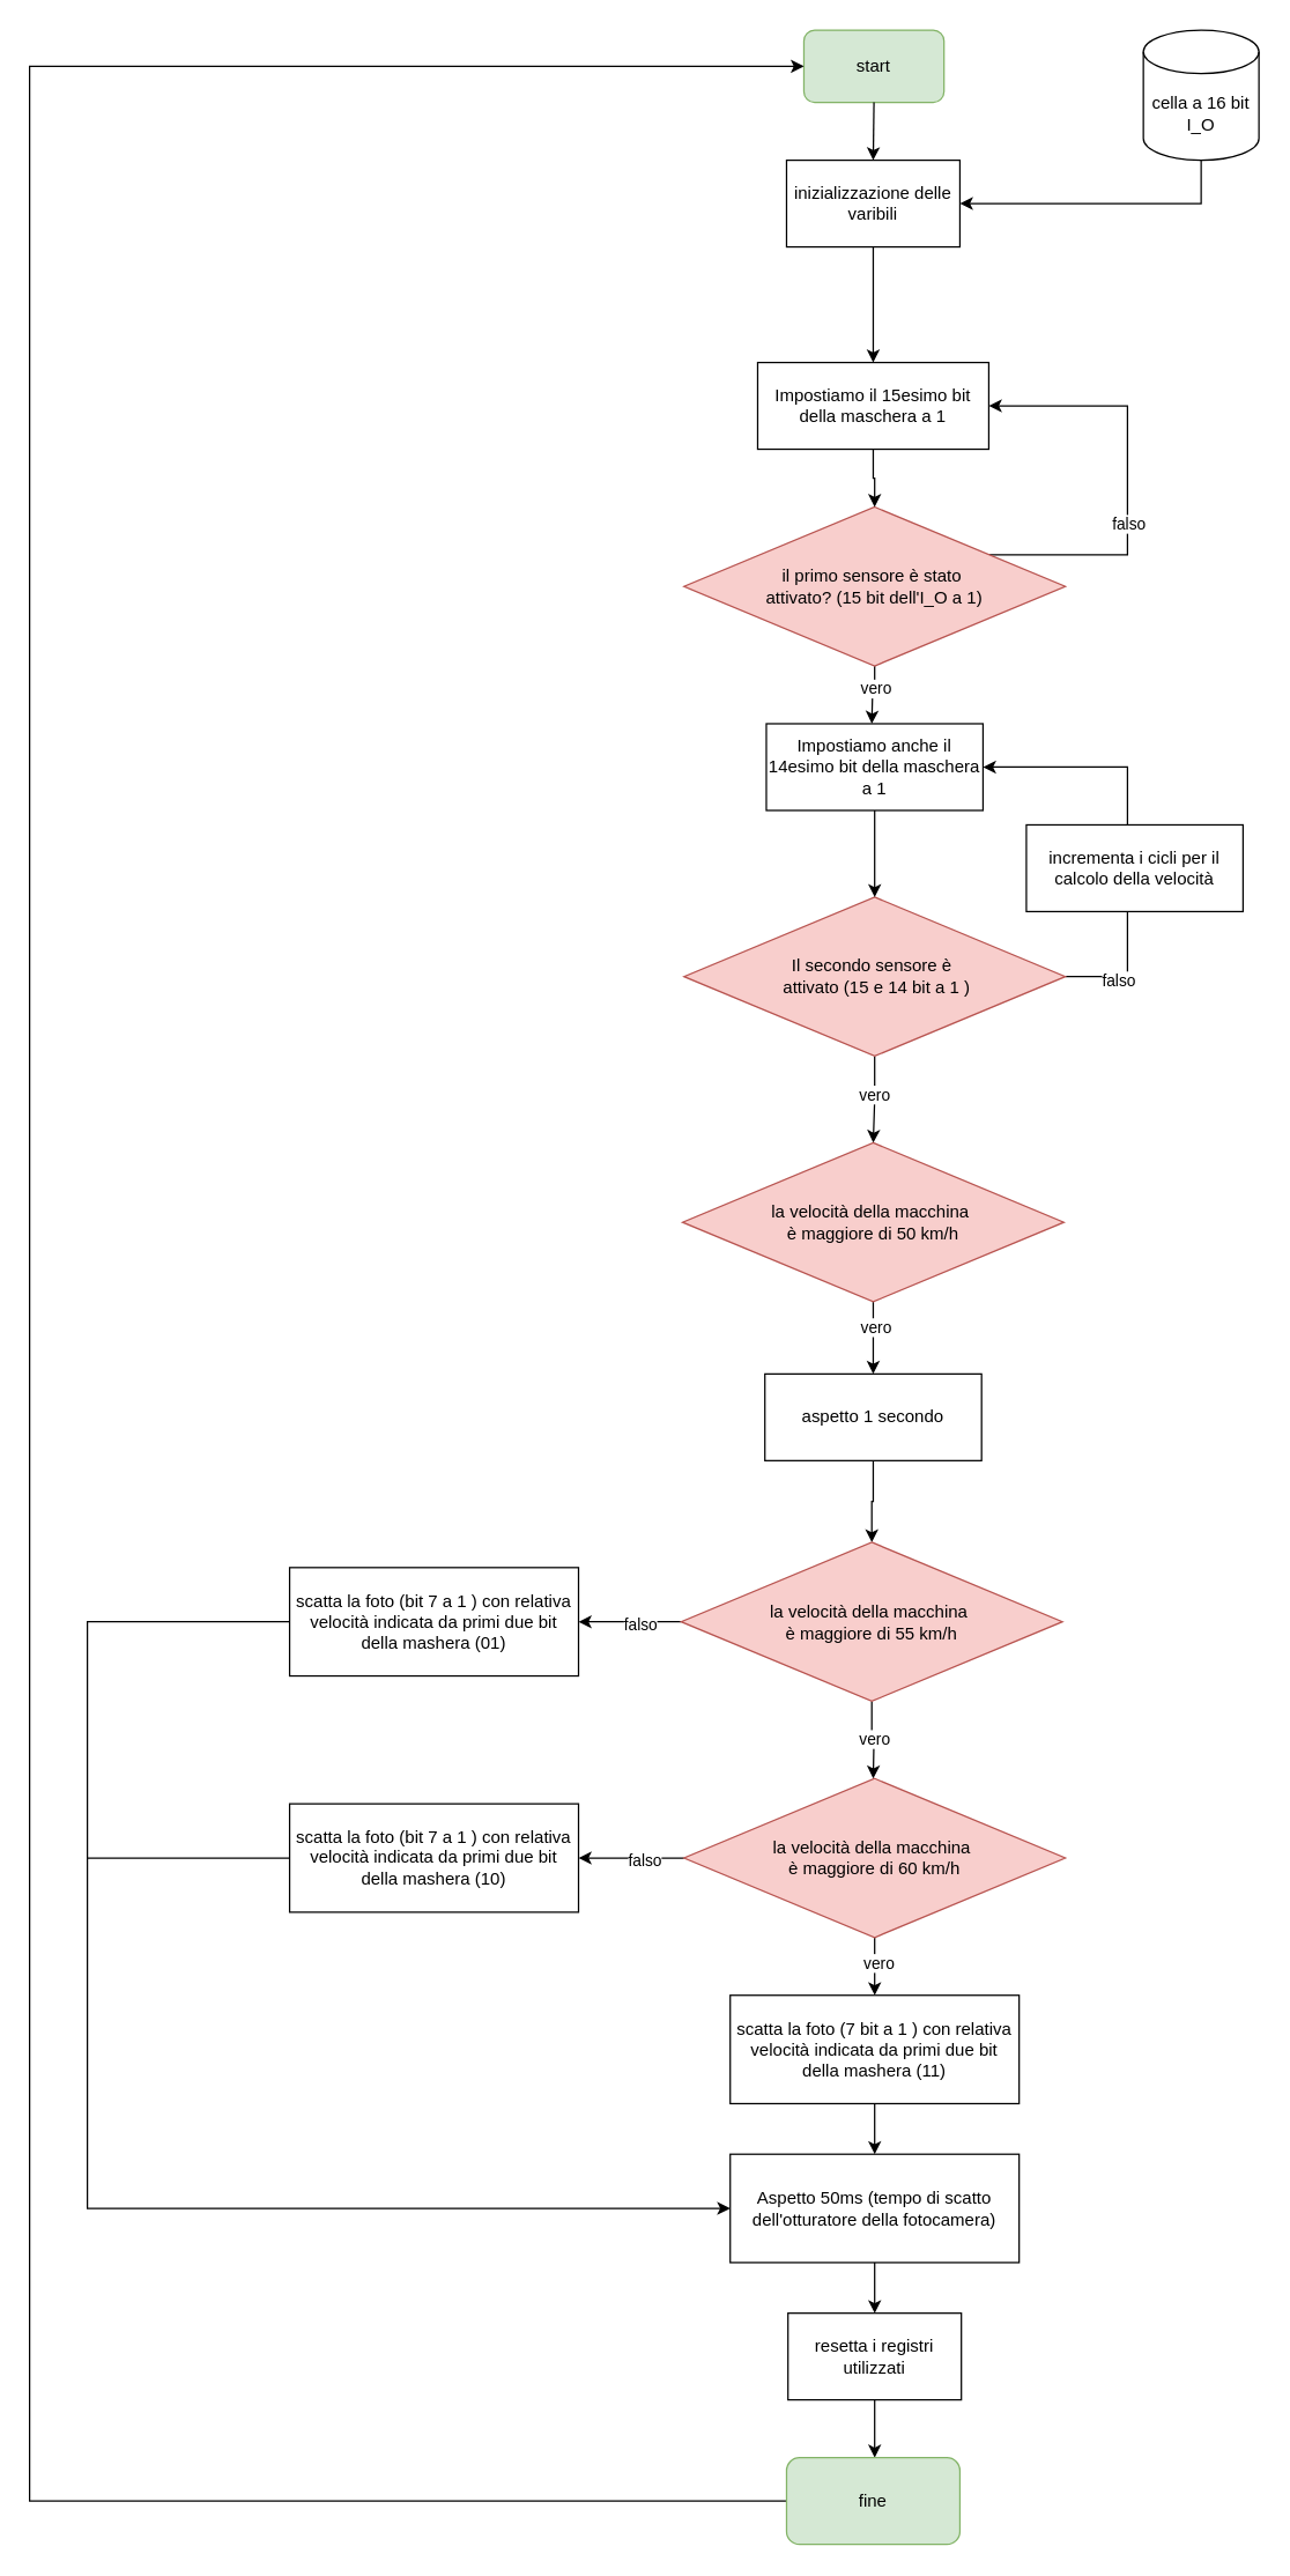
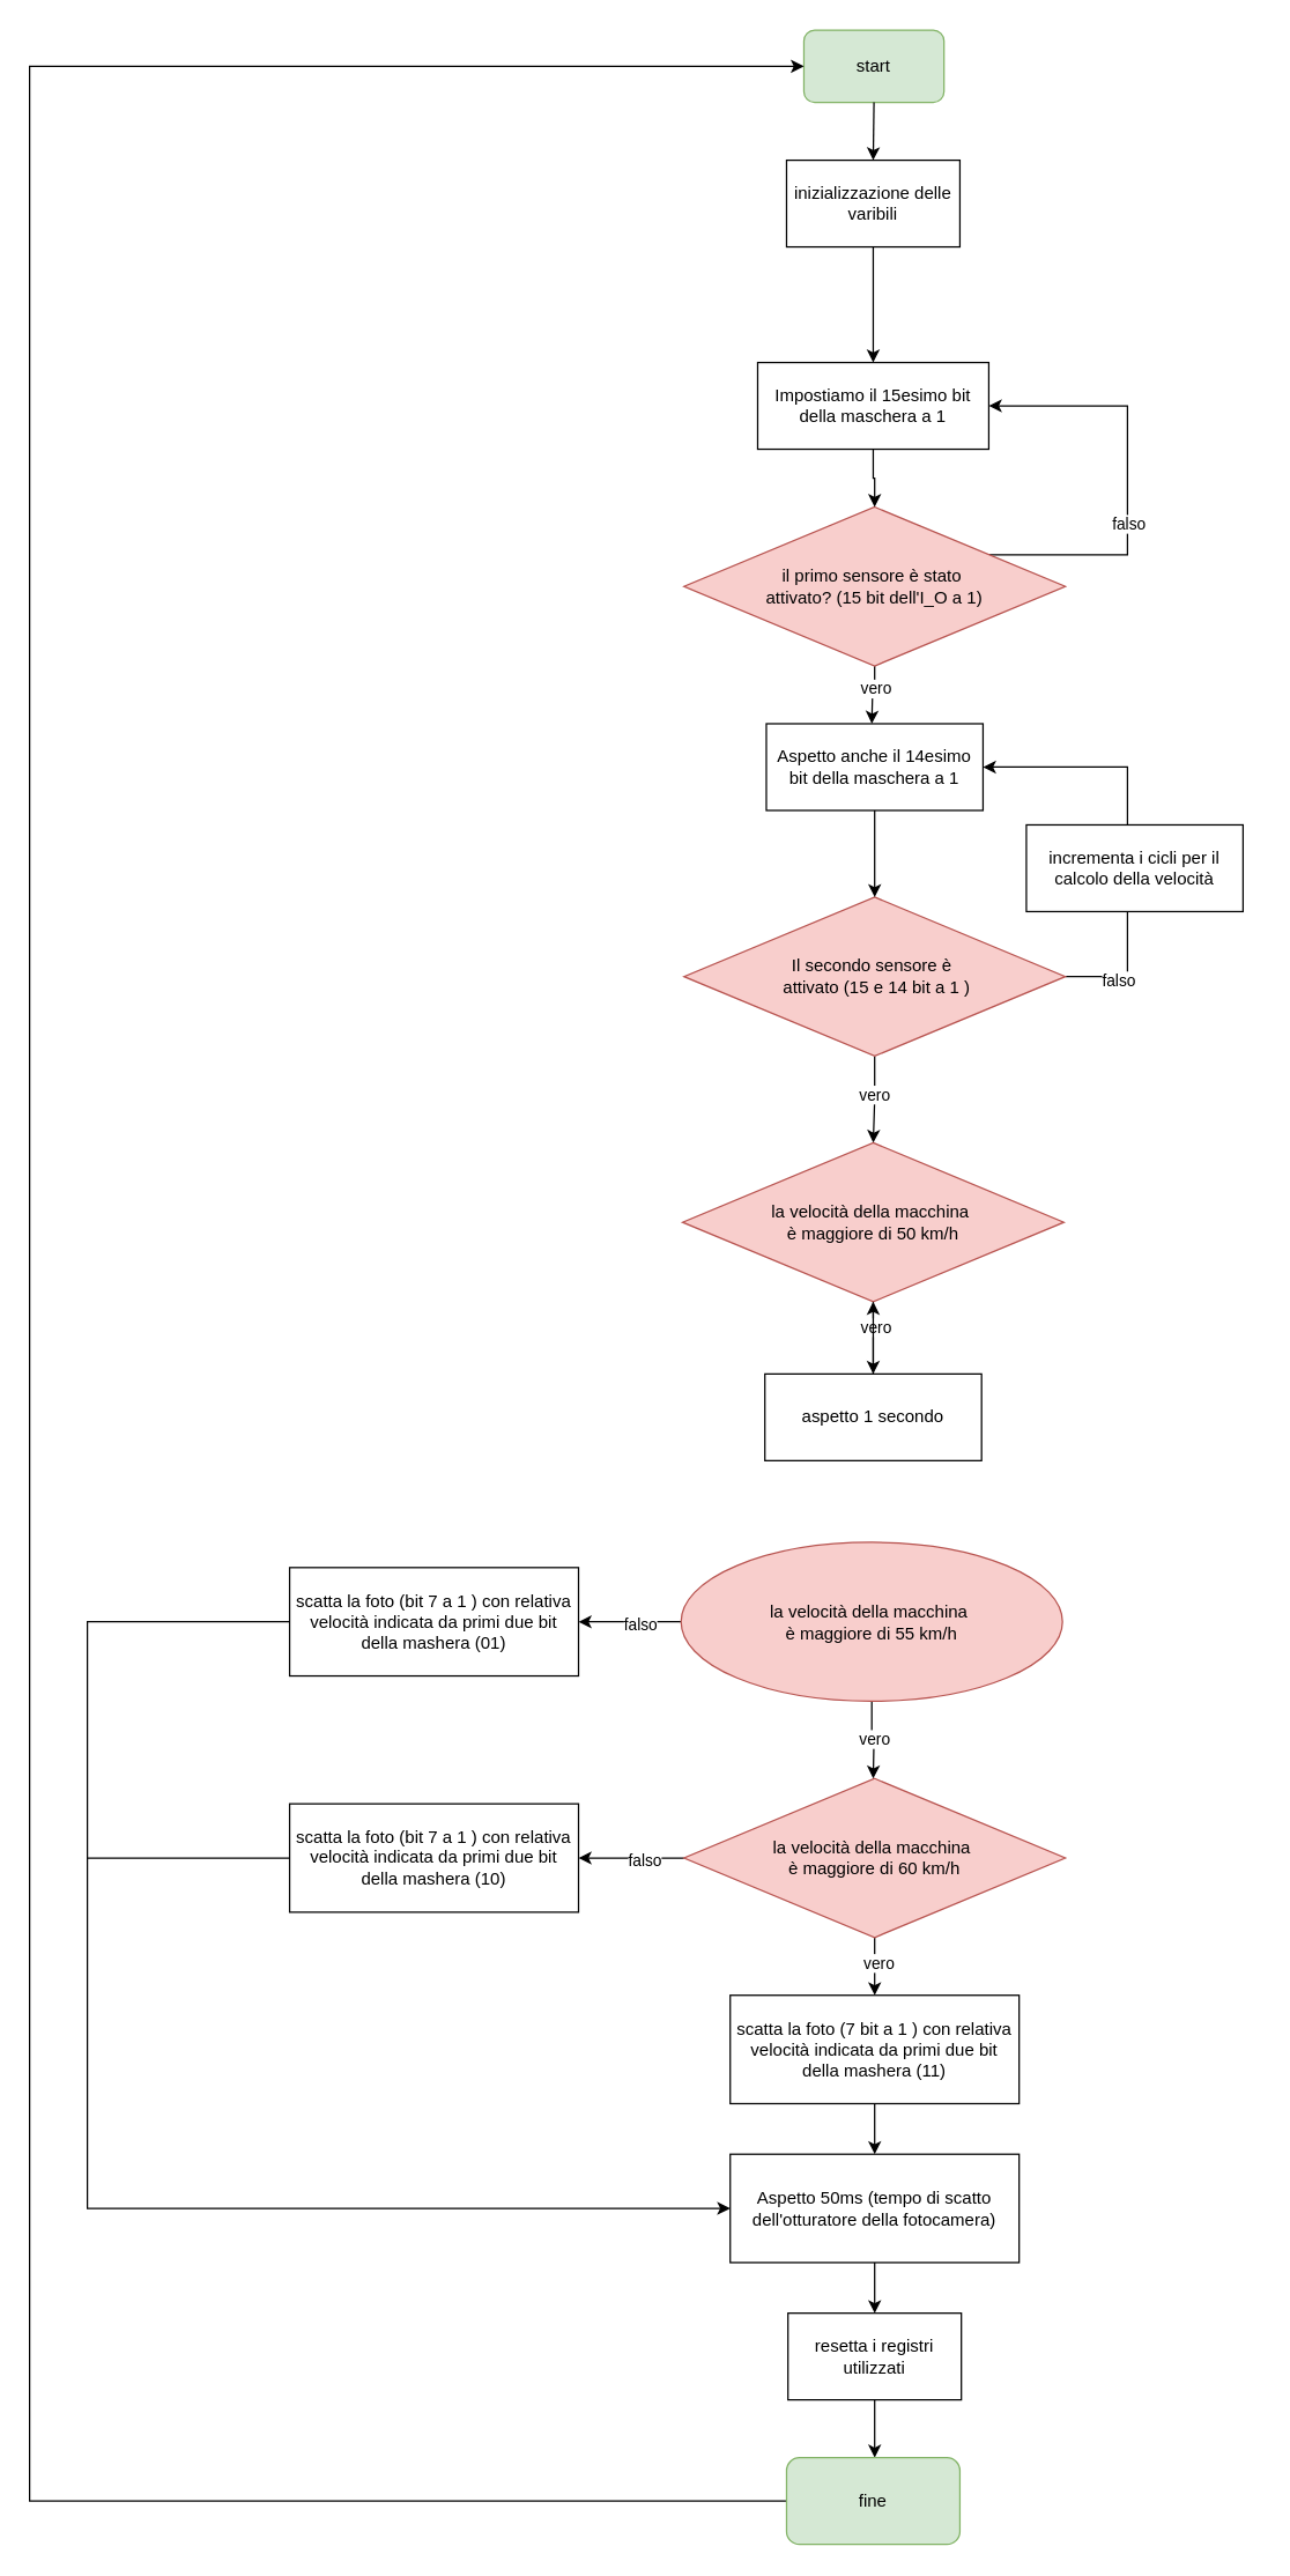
- <mxCell id="2" value="&lt;div&gt;cella a 16 bit&lt;/div&gt;&lt;div&gt;I_O&lt;br&gt;&lt;/div&gt;" style="shape=cylinder3;whiteSpace=wrap;html=1;boundedLbl=1;backgroundOutline=1;size=15;" parent="1" vertex="1"><mxGeometry x="791" y="20" width="80" height="90" as="geometry" /></mxCell>
- <mxCell id="3" value="" style="endArrow=classic;html=1;rounded=0;exitX=0.5;exitY=1;exitDx=0;exitDy=0;exitPerimeter=0;entryX=1;entryY=0.5;entryDx=0;entryDy=0;" parent="1" source="2" target="7" edge="1"><mxGeometry width="50" height="50" relative="1" as="geometry"><mxPoint x="561" y="200" as="sourcePoint" /><mxPoint x="667.28" y="204.56" as="targetPoint" /><Array as="points"><mxPoint x="831" y="140" /></Array></mxGeometry></mxCell>
- <mxCell id="21" value="&lt;div&gt;Impostiamo anche il 14esimo bit della maschera a 1&lt;br&gt;&lt;/div&gt;" style="rounded=0;whiteSpace=wrap;html=1;" parent="1" vertex="1"><mxGeometry x="530" y="500" width="150" height="60" as="geometry" /></mxCell>
+ <mxCell id="21" value="&lt;div&gt;Aspetto anche il 14esimo bit della maschera a 1&lt;br&gt;&lt;/div&gt;" style="rounded=0;whiteSpace=wrap;html=1;" parent="1" vertex="1"><mxGeometry x="530" y="500" width="150" height="60" as="geometry" /></mxCell>
- <mxCell id="26" style="edgeStyle=orthogonalEdgeStyle;rounded=0;orthogonalLoop=1;jettySize=auto;html=1;entryX=0.5;entryY=0;entryDx=0;entryDy=0;" parent="1" source="27" target="31" edge="1"><mxGeometry relative="1" as="geometry"><mxPoint x="604" y="1060" as="targetPoint" /></mxGeometry></mxCell>
+ <mxCell id="26" style="edgeStyle=orthogonalEdgeStyle;rounded=0;orthogonalLoop=1;jettySize=auto;html=1;" parent="1" source="27" target="25" edge="1"><mxGeometry relative="1" as="geometry"><mxPoint x="604" y="1060" as="targetPoint" /></mxGeometry></mxCell>
- <mxCell id="31" value="&lt;div&gt;la velocità della macchina&amp;nbsp;&lt;/div&gt;&lt;div&gt;è maggiore di 55 km/h&lt;br&gt;&lt;/div&gt;" style="rhombus;whiteSpace=wrap;html=1;fillColor=#f8cecc;strokeColor=#b85450;" parent="1" vertex="1"><mxGeometry x="471" y="1066.5" width="264" height="110" as="geometry" /></mxCell>
+ <mxCell id="31" value="&lt;div&gt;la velocità della macchina&amp;nbsp;&lt;/div&gt;&lt;div&gt;è maggiore di 55 km/h&lt;br&gt;&lt;/div&gt;" style="ellipse;whiteSpace=wrap;html=1;fillColor=#f8cecc;strokeColor=#b85450;" parent="1" vertex="1"><mxGeometry x="471" y="1066.5" width="264" height="110" as="geometry" /></mxCell>
